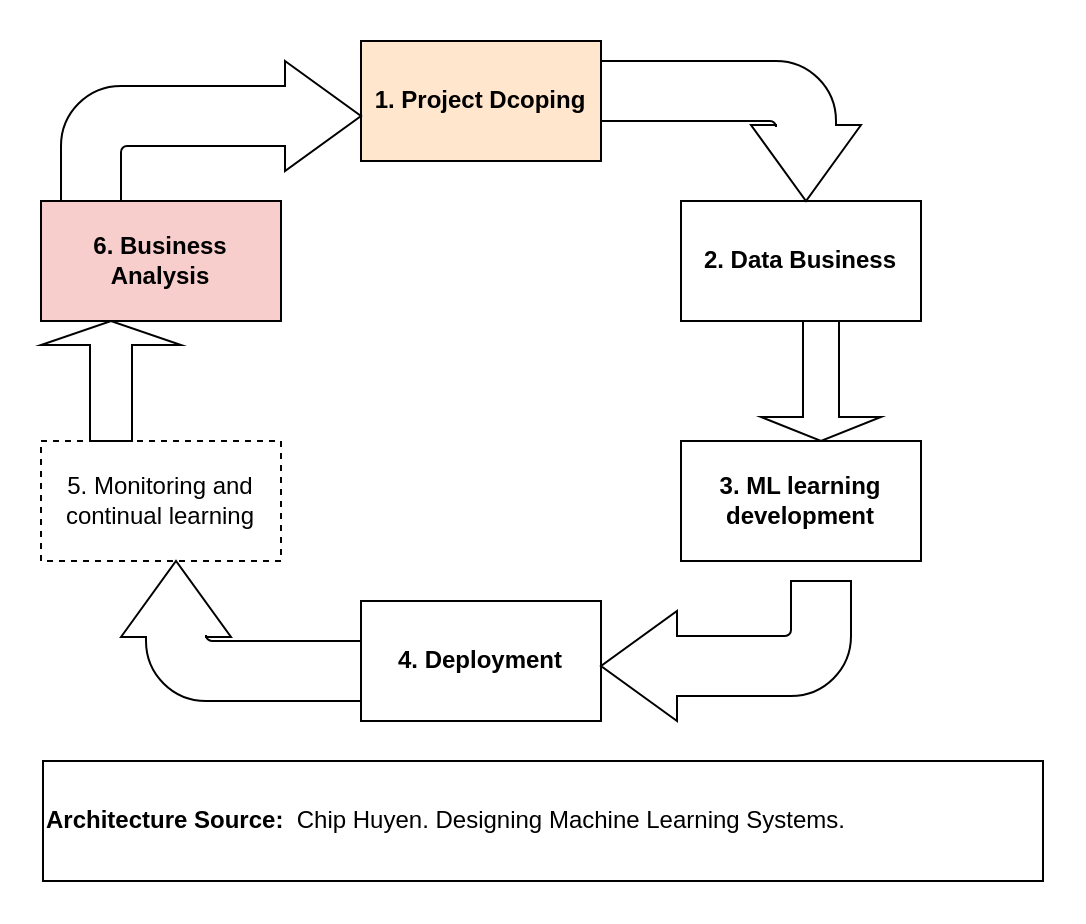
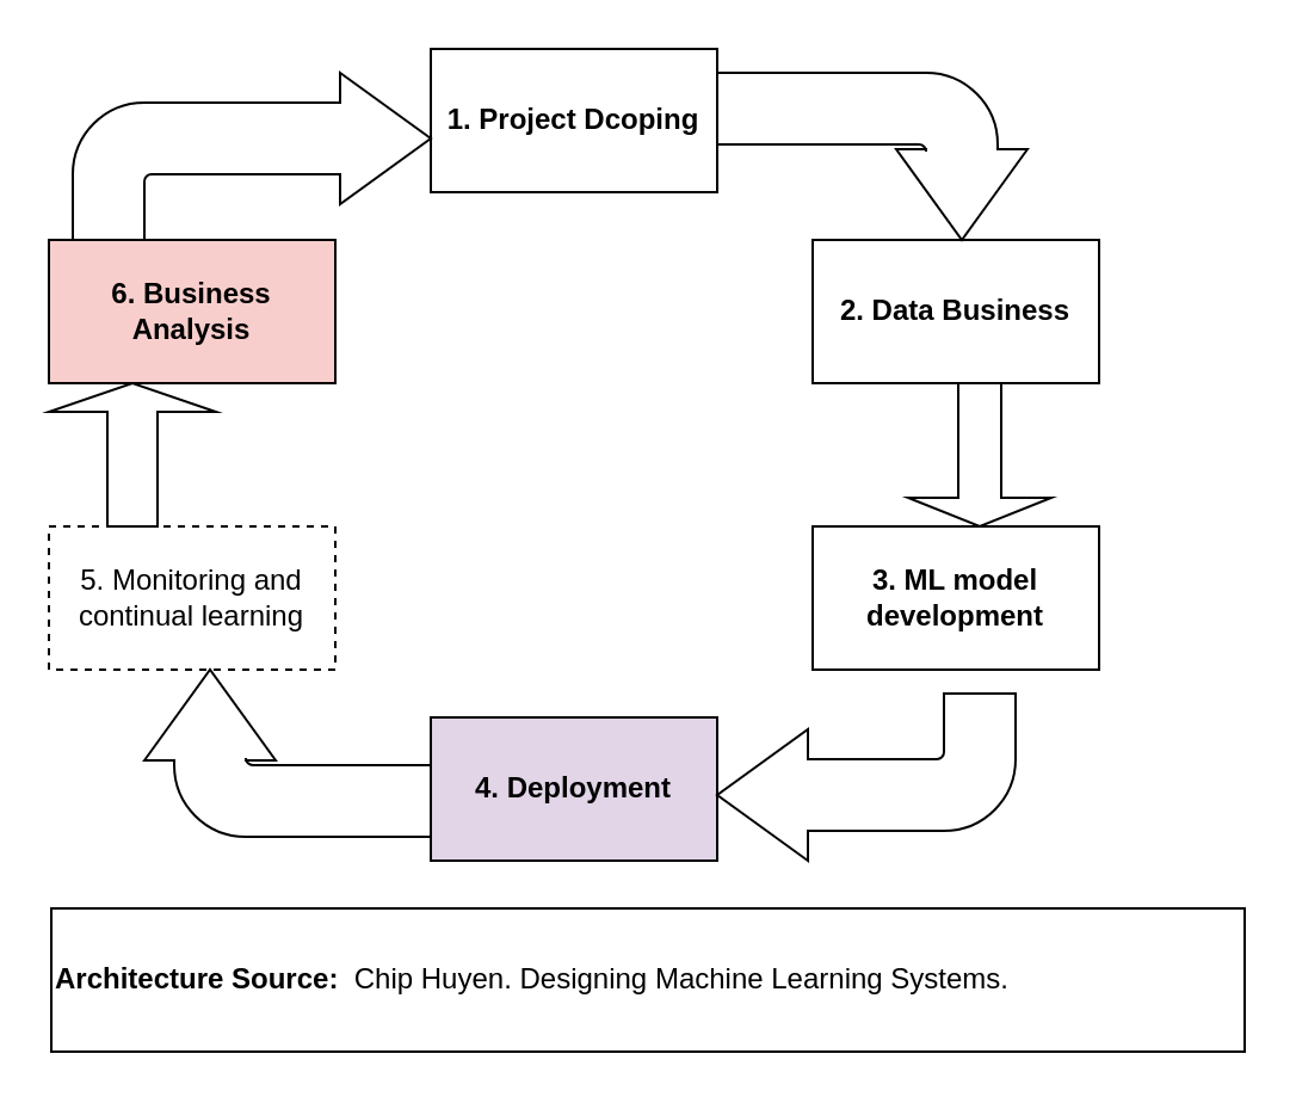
- <mxCell id="2" value="1. Project Dcoping" style="rounded=0;whiteSpace=wrap;html=1;fontStyle=1;fillColor=#ffe6cc;" vertex="1" parent="1"><mxGeometry x="180" y="20" width="120" height="60" as="geometry" /></mxCell>
+ <mxCell id="2" value="1. Project Dcoping" style="rounded=0;whiteSpace=wrap;html=1;fontStyle=1" vertex="1" parent="1"><mxGeometry x="180" y="20" width="120" height="60" as="geometry" /></mxCell>
- <mxCell id="4" value="3. ML learning development" style="rounded=0;whiteSpace=wrap;html=1;fontStyle=1" vertex="1" parent="1"><mxGeometry x="340" y="220" width="120" height="60" as="geometry" /></mxCell>
+ <mxCell id="4" value="3. ML model development" style="rounded=0;whiteSpace=wrap;html=1;fontStyle=1" vertex="1" parent="1"><mxGeometry x="340" y="220" width="120" height="60" as="geometry" /></mxCell>
- <mxCell id="5" value="4. Deployment" style="rounded=0;whiteSpace=wrap;html=1;fontStyle=1" vertex="1" parent="1"><mxGeometry x="180" y="300" width="120" height="60" as="geometry" /></mxCell>
+ <mxCell id="5" value="4. Deployment" style="rounded=0;whiteSpace=wrap;html=1;fontStyle=1;fillColor=#e1d5e7;" vertex="1" parent="1"><mxGeometry x="180" y="300" width="120" height="60" as="geometry" /></mxCell>
